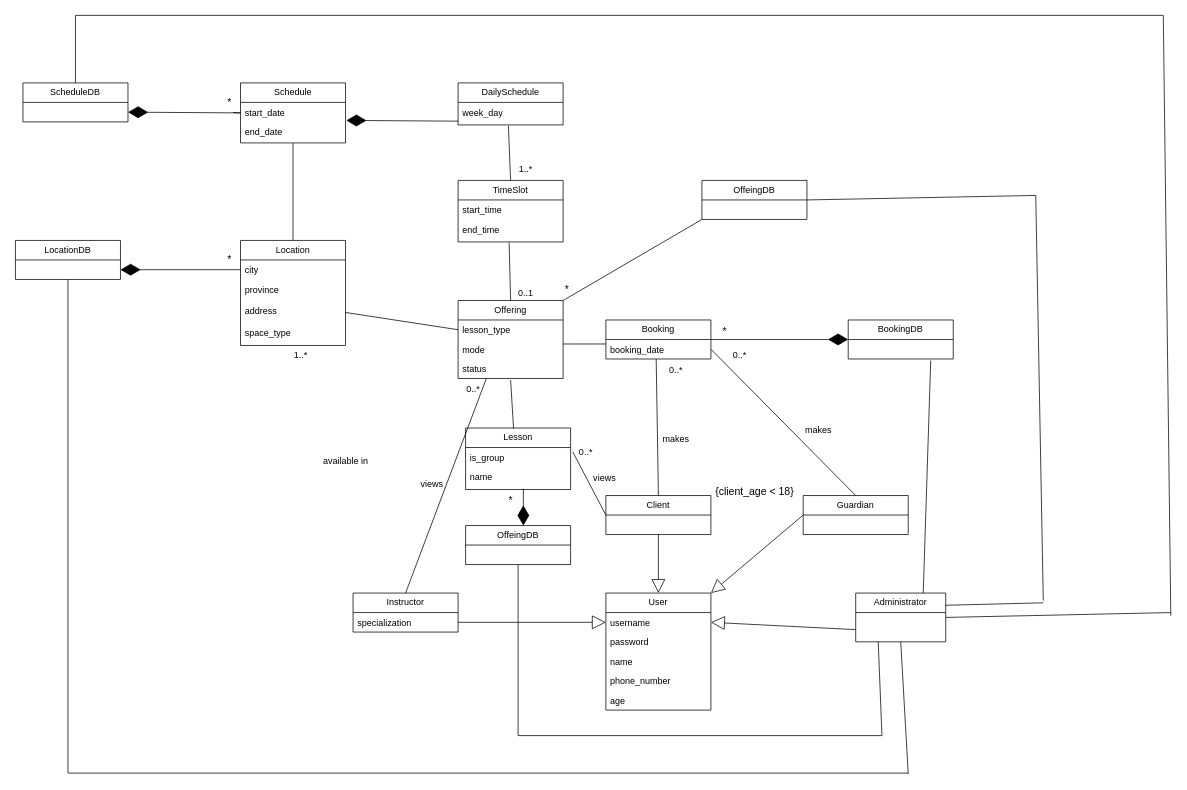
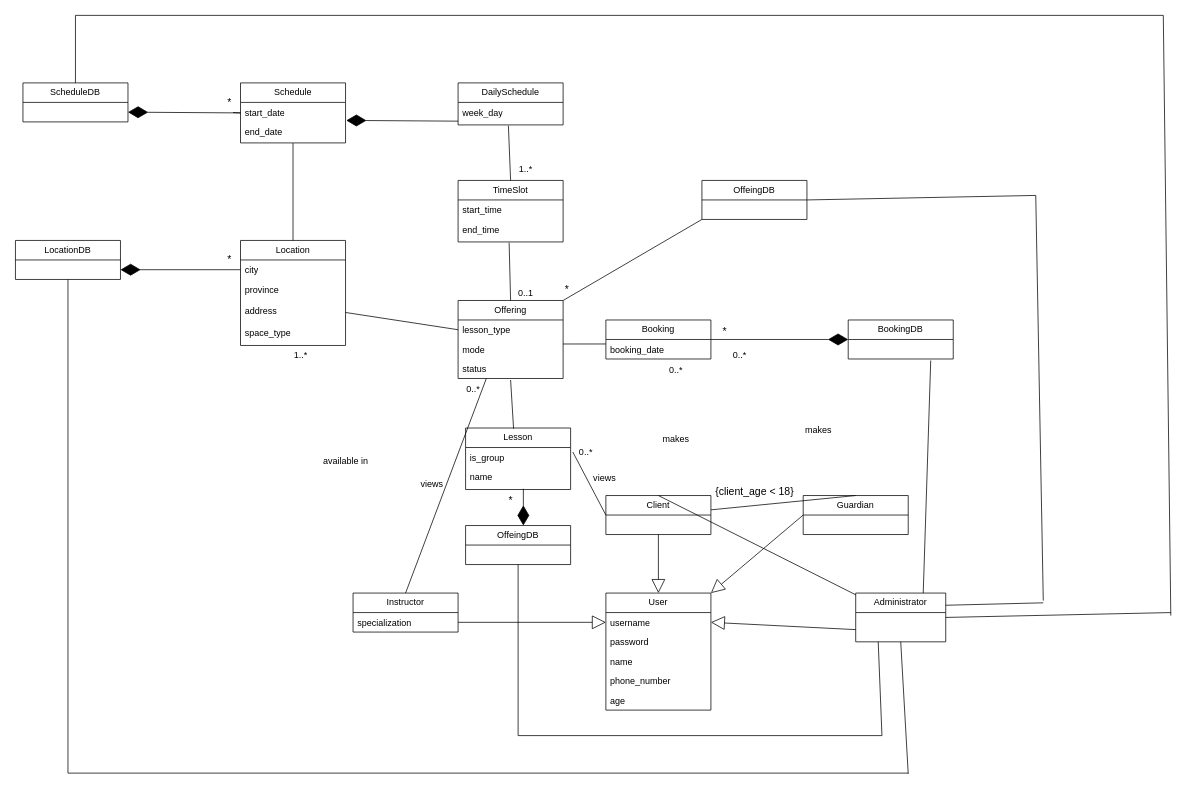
- <mxCell id="56" value="" style="endArrow=none;html=1;rounded=0;exitX=0.5;exitY=0;exitDx=0;exitDy=0;entryX=1;entryY=0.5;entryDx=0;entryDy=0;" parent="1" source="53" target="49" edge="1"><mxGeometry width="50" height="50" relative="1" as="geometry"><mxPoint x="1110" y="610" as="sourcePoint" /><mxPoint x="1160" y="560" as="targetPoint" /></mxGeometry></mxCell>
+ <mxCell id="56" value="" style="endArrow=none;html=1;rounded=0;exitX=0.5;exitY=0;exitDx=0;exitDy=0;" parent="1" source="53" target="38" edge="1"><mxGeometry width="50" height="50" relative="1" as="geometry"><mxPoint x="1110" y="610" as="sourcePoint" /><mxPoint x="1160" y="560" as="targetPoint" /></mxGeometry></mxCell>
- <mxCell id="50" value="" style="endArrow=none;html=1;rounded=0;exitX=0.5;exitY=0;exitDx=0;exitDy=0;entryX=0.479;entryY=1;entryDx=0;entryDy=0;entryPerimeter=0;" parent="1" source="38" target="49" edge="1"><mxGeometry width="50" height="50" relative="1" as="geometry"><mxPoint x="870" y="630" as="sourcePoint" /><mxPoint x="876.02" y="504" as="targetPoint" /></mxGeometry></mxCell>
+ <mxCell id="50" value="" style="endArrow=none;html=1;rounded=0;exitX=0.5;exitY=0;exitDx=0;exitDy=0;" parent="1" source="38" target="42" edge="1"><mxGeometry width="50" height="50" relative="1" as="geometry"><mxPoint x="870" y="630" as="sourcePoint" /><mxPoint x="876.02" y="504" as="targetPoint" /></mxGeometry></mxCell>
